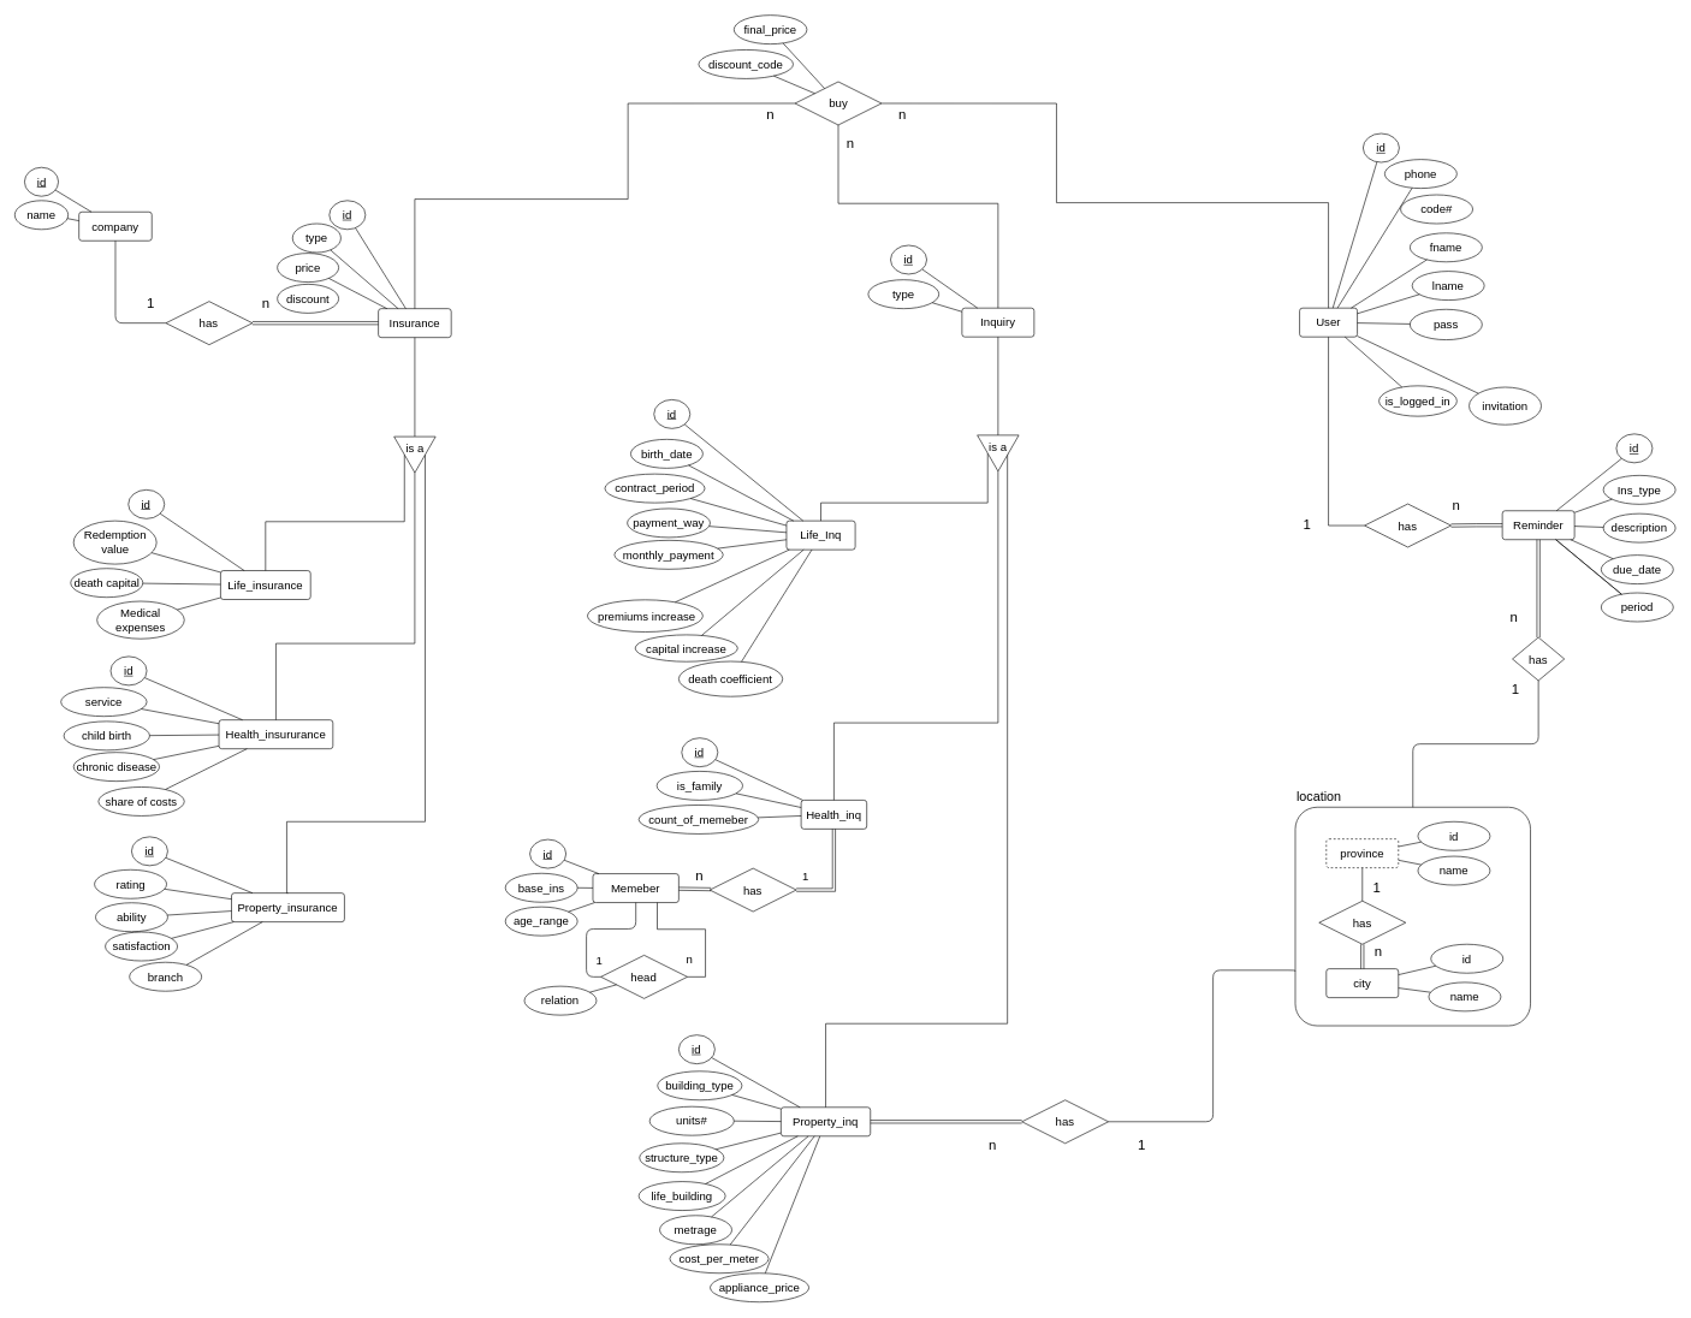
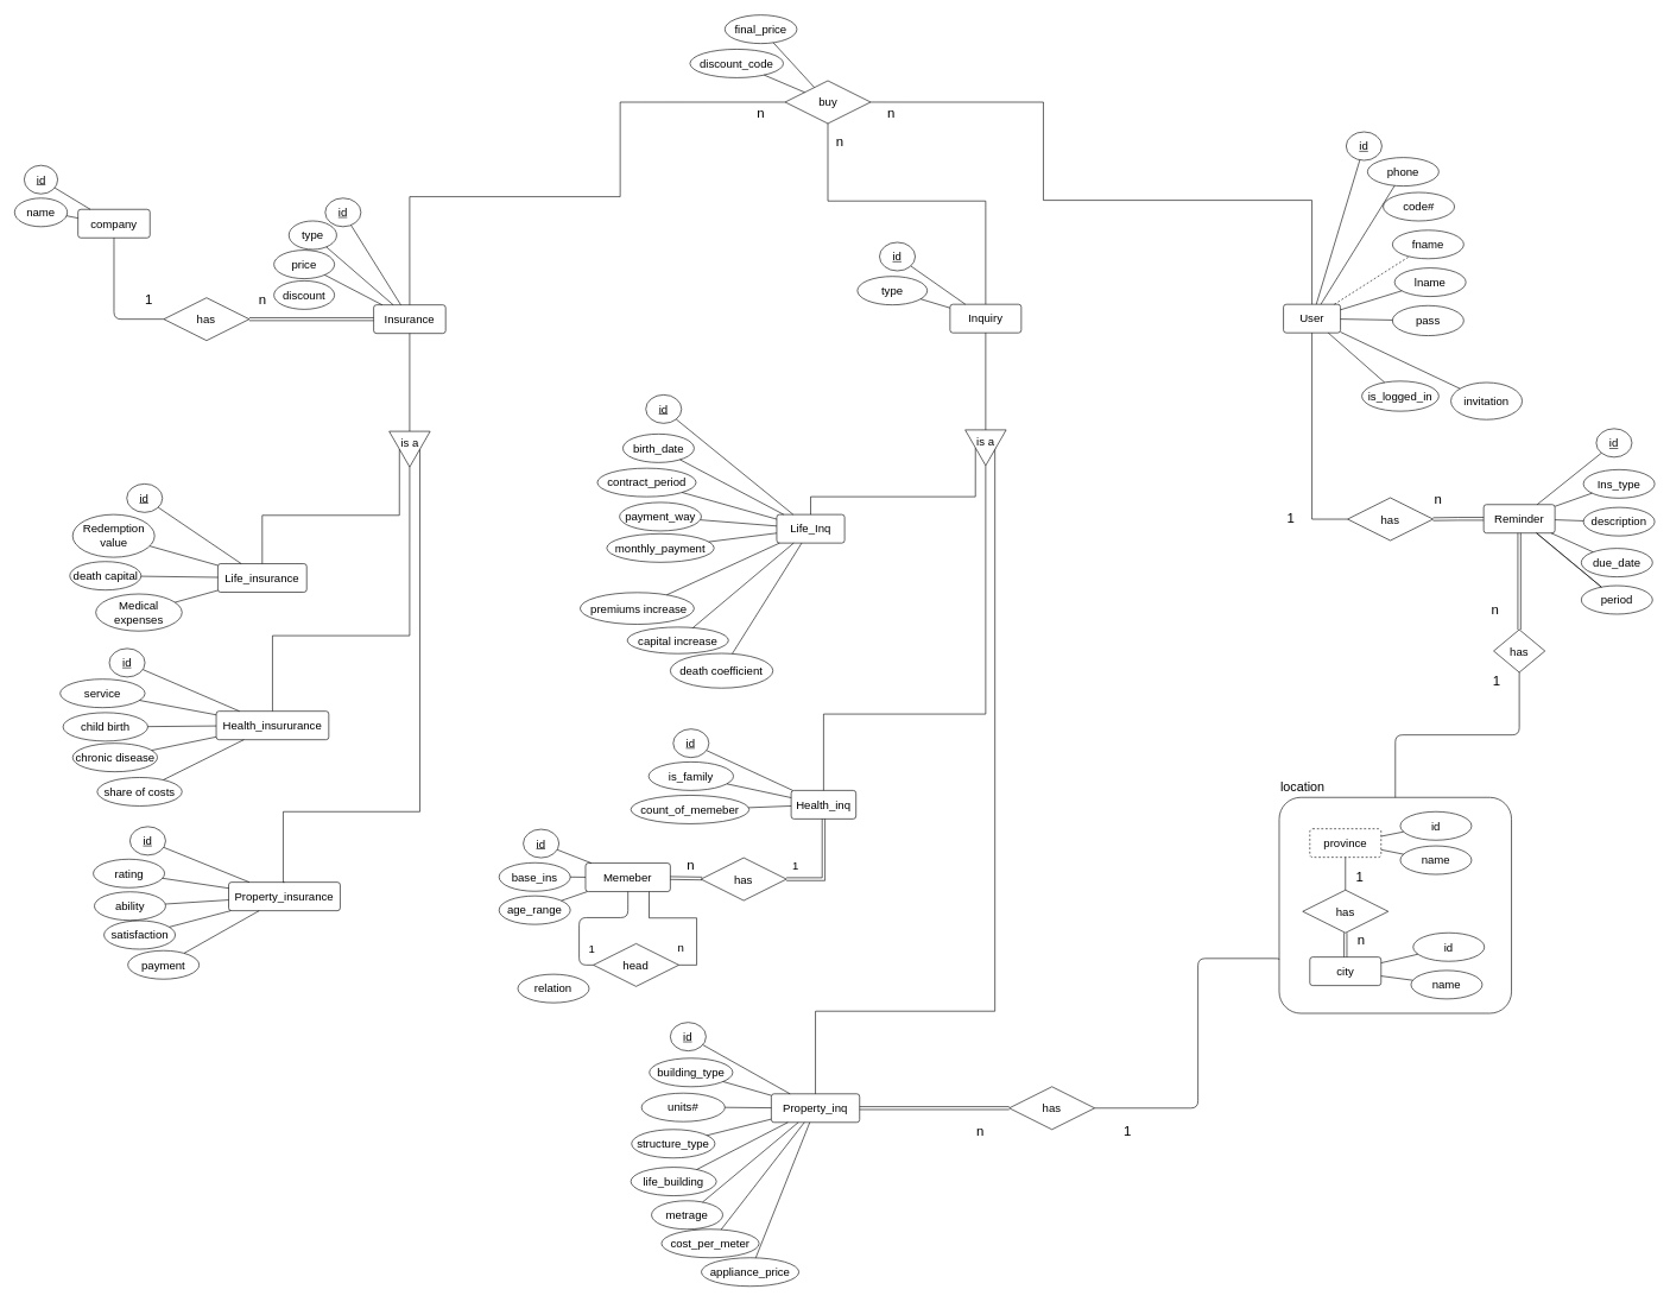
- <mxCell id="2" value="" style="edgeStyle=none;rounded=1;sketch=0;jumpStyle=none;orthogonalLoop=1;jettySize=auto;html=1;shadow=0;strokeColor=default;strokeWidth=1;fontFamily=Helvetica;fontSize=16;endArrow=none;endFill=0;endSize=6;targetPerimeterSpacing=0;" parent="1" source="9" target="3" edge="1"><mxGeometry relative="1" as="geometry"><mxPoint x="1886.5" y="284.015" as="sourcePoint" /></mxGeometry></mxCell>
+ <mxCell id="2" value="" style="edgeStyle=none;rounded=1;sketch=0;jumpStyle=none;orthogonalLoop=1;jettySize=auto;html=1;shadow=0;strokeColor=default;strokeWidth=1;fontFamily=Helvetica;fontSize=16;endArrow=none;endFill=0;endSize=6;targetPerimeterSpacing=0;dashed=1;" parent="1" source="9" target="3" edge="1"><mxGeometry relative="1" as="geometry"><mxPoint x="1886.5" y="284.015" as="sourcePoint" /></mxGeometry></mxCell>
- <mxCell id="120" value="branch" style="ellipse;whiteSpace=wrap;html=1;align=center;labelBackgroundColor=none;fontFamily=Helvetica;fontSize=16;fillColor=none;" parent="1" vertex="1"><mxGeometry x="179" y="1333" width="100" height="40" as="geometry" /></mxCell>
+ <mxCell id="120" value="payment" style="ellipse;whiteSpace=wrap;html=1;align=center;labelBackgroundColor=none;fontFamily=Helvetica;fontSize=16;fillColor=none;" parent="1" vertex="1"><mxGeometry x="179" y="1333" width="100" height="40" as="geometry" /></mxCell>
- <mxCell id="46" style="rounded=1;orthogonalLoop=1;jettySize=auto;html=1;endArrow=none;endFill=0;" parent="1" source="47" target="41" edge="1"><mxGeometry relative="1" as="geometry" /></mxCell>
